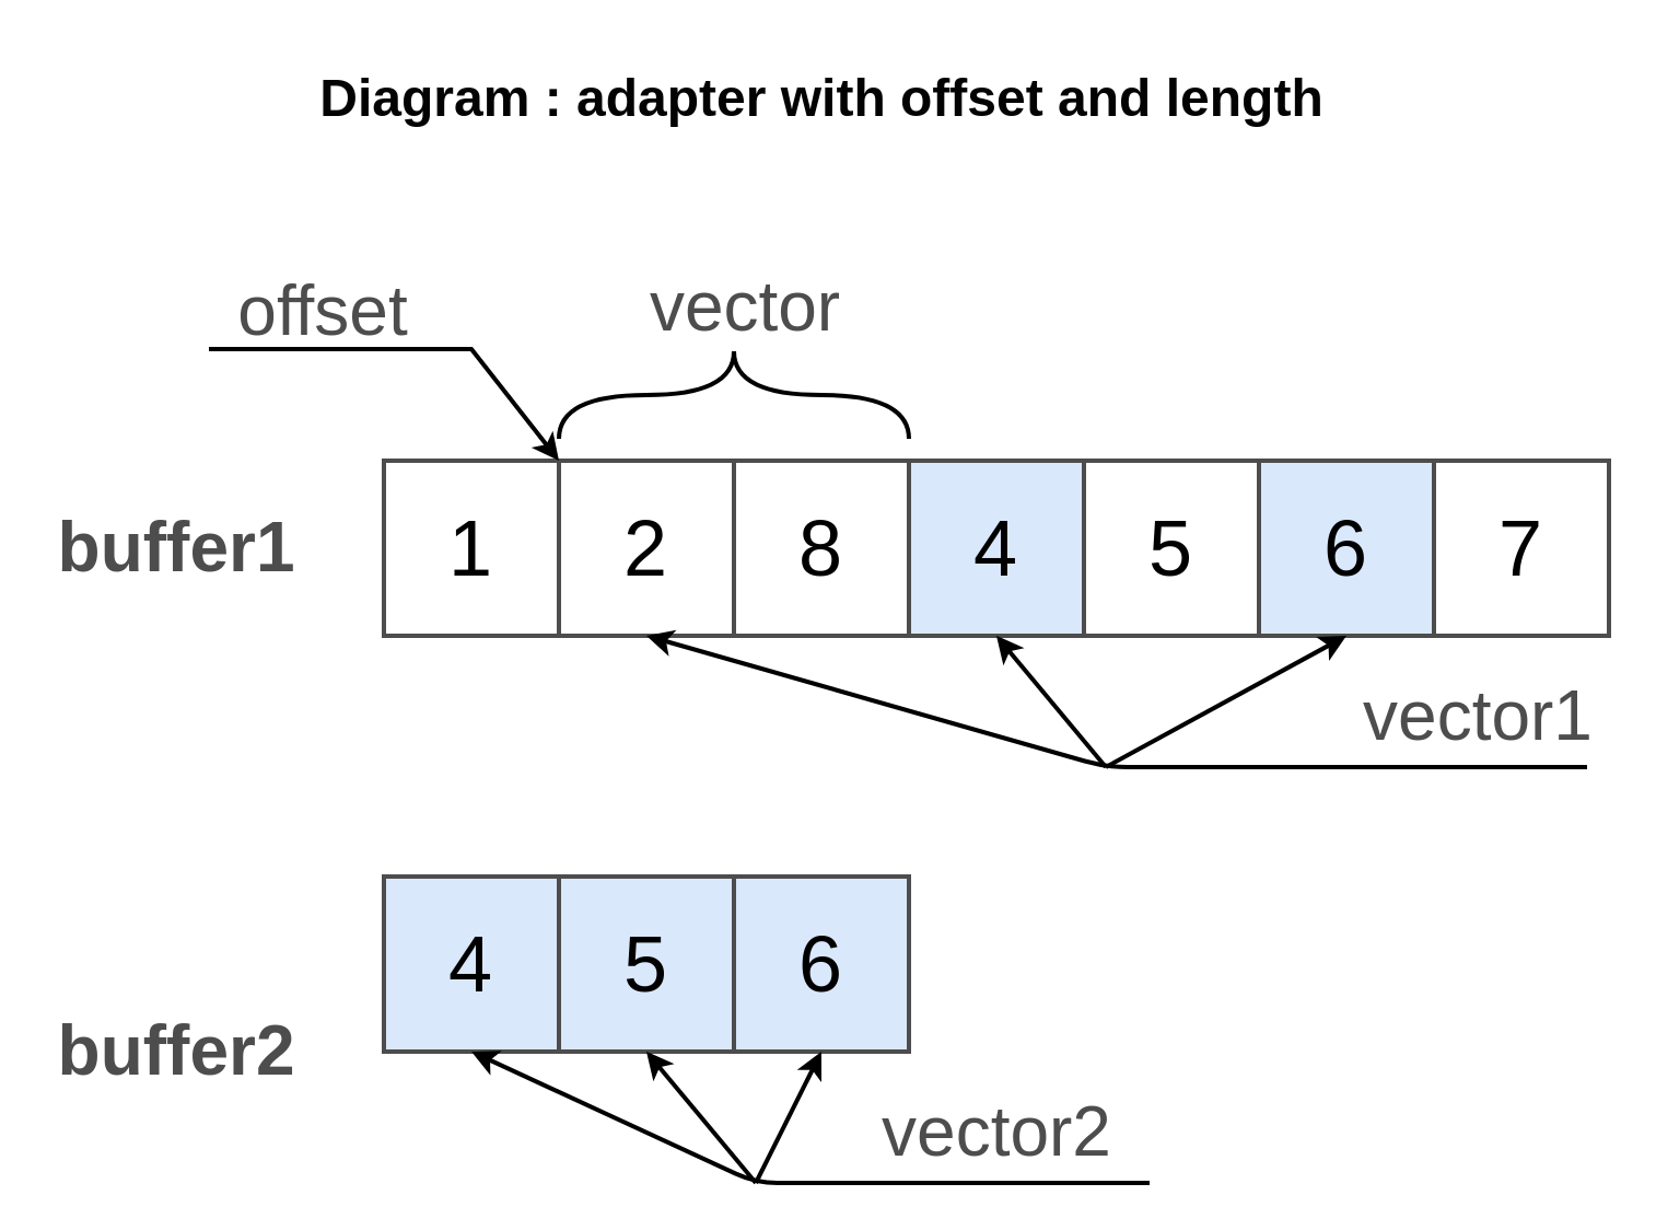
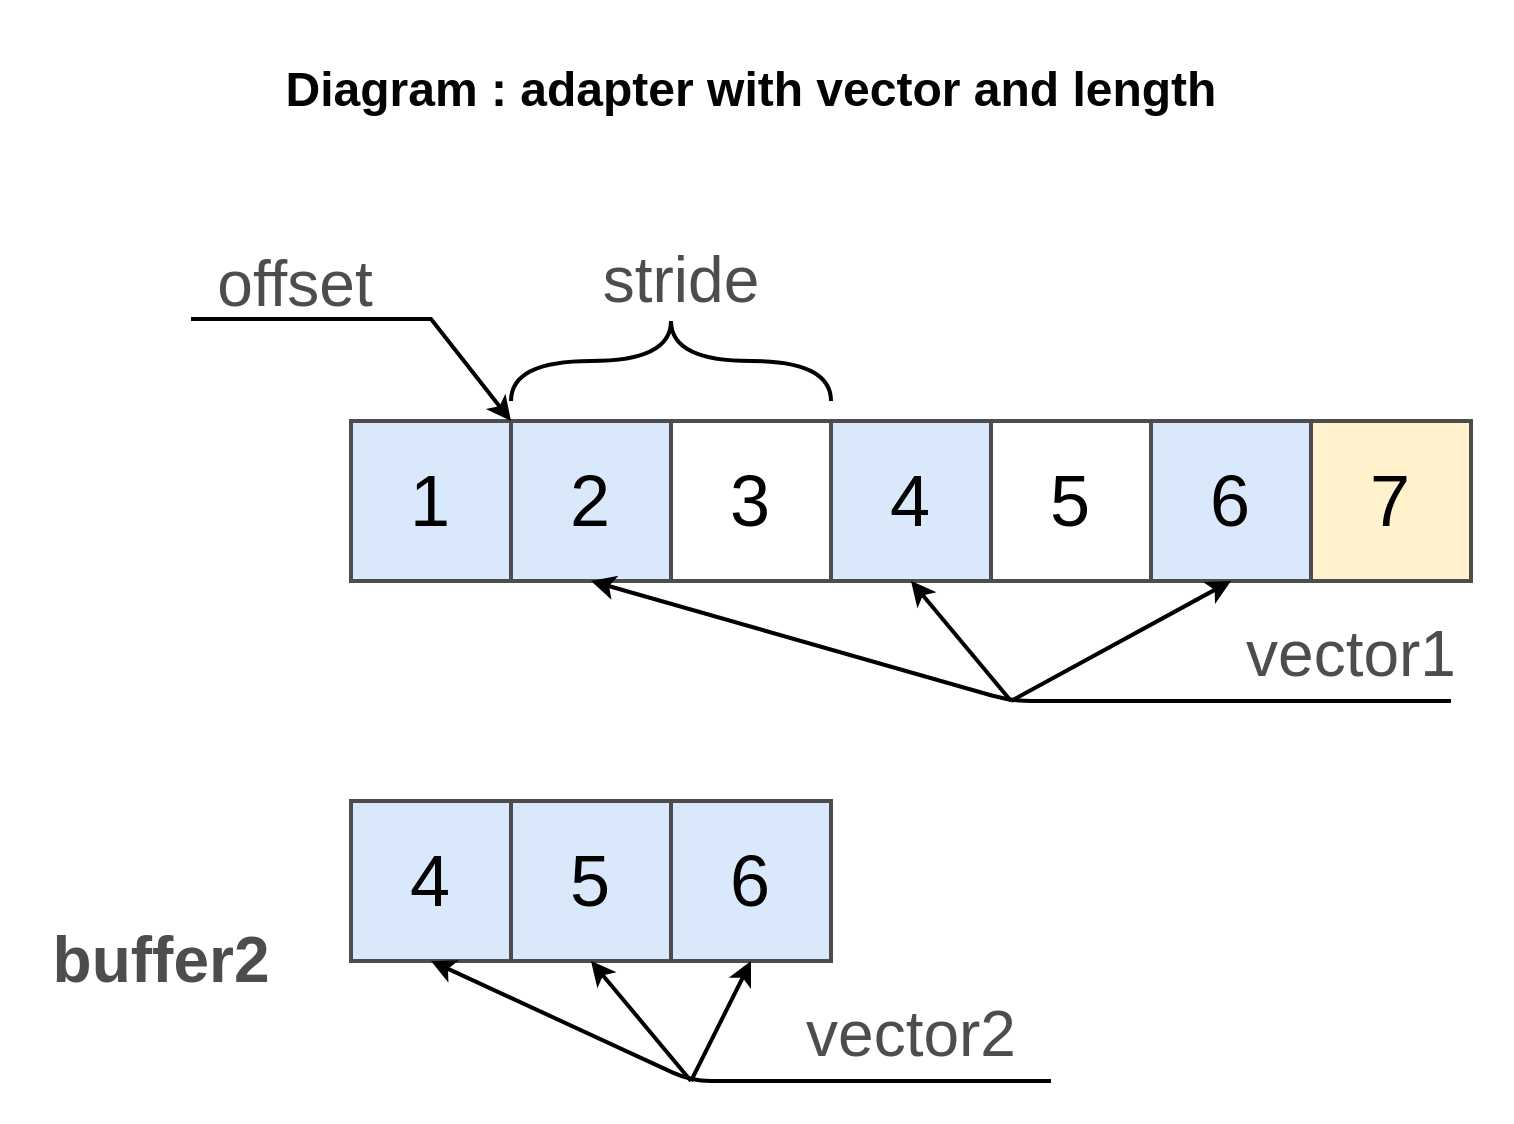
- <mxCell id="27" value="Diagram : adapter with offset and length" style="text;html=1;align=center;verticalAlign=middle;resizable=0;points=[];autosize=1;fontSize=24;fontColor=#030303;fontStyle=1" parent="1" vertex="1"><mxGeometry x="25" y="20" width="700" height="50" as="geometry" /></mxCell>
+ <mxCell id="27" value="Diagram : adapter with vector and length" style="text;html=1;align=center;verticalAlign=middle;resizable=0;points=[];autosize=1;fontSize=24;fontColor=#030303;fontStyle=1" parent="1" vertex="1"><mxGeometry x="25" y="20" width="700" height="50" as="geometry" /></mxCell>
- <mxCell id="18" value="vector" style="text;html=1;align=center;verticalAlign=middle;resizable=0;points=[];autosize=1;fontSize=32;fontColor=#4D4D4D;" parent="1" vertex="1"><mxGeometry x="295" y="120" width="90" height="40" as="geometry" /></mxCell>
+ <mxCell id="18" value="stride" style="text;html=1;align=center;verticalAlign=middle;resizable=0;points=[];autosize=1;fontSize=32;fontColor=#4D4D4D;" parent="1" vertex="1"><mxGeometry x="295" y="120" width="90" height="40" as="geometry" /></mxCell>
- <mxCell id="13" value="buffer1" style="text;html=1;align=center;verticalAlign=middle;resizable=0;points=[];autosize=1;fontSize=32;fontColor=#4D4D4D;fontStyle=1" parent="1" vertex="1"><mxGeometry x="20" y="230" width="120" height="40" as="geometry" /></mxCell>
- <mxCell id="2" value="1" style="whiteSpace=wrap;html=1;aspect=fixed;strokeWidth=2;fontSize=36;strokeColor=#4D4D4D;" parent="1" vertex="1"><mxGeometry x="175" y="210" width="80" height="80" as="geometry" /></mxCell>
+ <mxCell id="2" value="1" style="whiteSpace=wrap;html=1;aspect=fixed;strokeWidth=2;fontSize=36;strokeColor=#4D4D4D;fillColor=#dae8fc;" parent="1" vertex="1"><mxGeometry x="175" y="210" width="80" height="80" as="geometry" /></mxCell>
- <mxCell id="3" value="2" style="whiteSpace=wrap;html=1;aspect=fixed;strokeWidth=2;fontSize=36;fillColor=#ffffff;strokeColor=#4D4D4D;" parent="1" vertex="1"><mxGeometry x="255" y="210" width="80" height="80" as="geometry" /></mxCell>
+ <mxCell id="3" value="2" style="whiteSpace=wrap;html=1;aspect=fixed;strokeWidth=2;fontSize=36;fillColor=#dae8fc;strokeColor=#4D4D4D;" parent="1" vertex="1"><mxGeometry x="255" y="210" width="80" height="80" as="geometry" /></mxCell>
- <mxCell id="4" value="8" style="whiteSpace=wrap;html=1;aspect=fixed;strokeWidth=2;fontSize=36;strokeColor=#4D4D4D;" parent="1" vertex="1"><mxGeometry x="335" y="210" width="80" height="80" as="geometry" /></mxCell>
+ <mxCell id="4" value="3" style="whiteSpace=wrap;html=1;aspect=fixed;strokeWidth=2;fontSize=36;strokeColor=#4D4D4D;" parent="1" vertex="1"><mxGeometry x="335" y="210" width="80" height="80" as="geometry" /></mxCell>
- <mxCell id="8" value="7" style="whiteSpace=wrap;html=1;aspect=fixed;strokeWidth=2;fontSize=36;strokeColor=#4D4D4D;" parent="1" vertex="1"><mxGeometry x="655" y="210" width="80" height="80" as="geometry" /></mxCell>
+ <mxCell id="8" value="7" style="whiteSpace=wrap;html=1;aspect=fixed;strokeWidth=2;fontSize=36;strokeColor=#4D4D4D;fillColor=#fff2cc;" parent="1" vertex="1"><mxGeometry x="655" y="210" width="80" height="80" as="geometry" /></mxCell>
